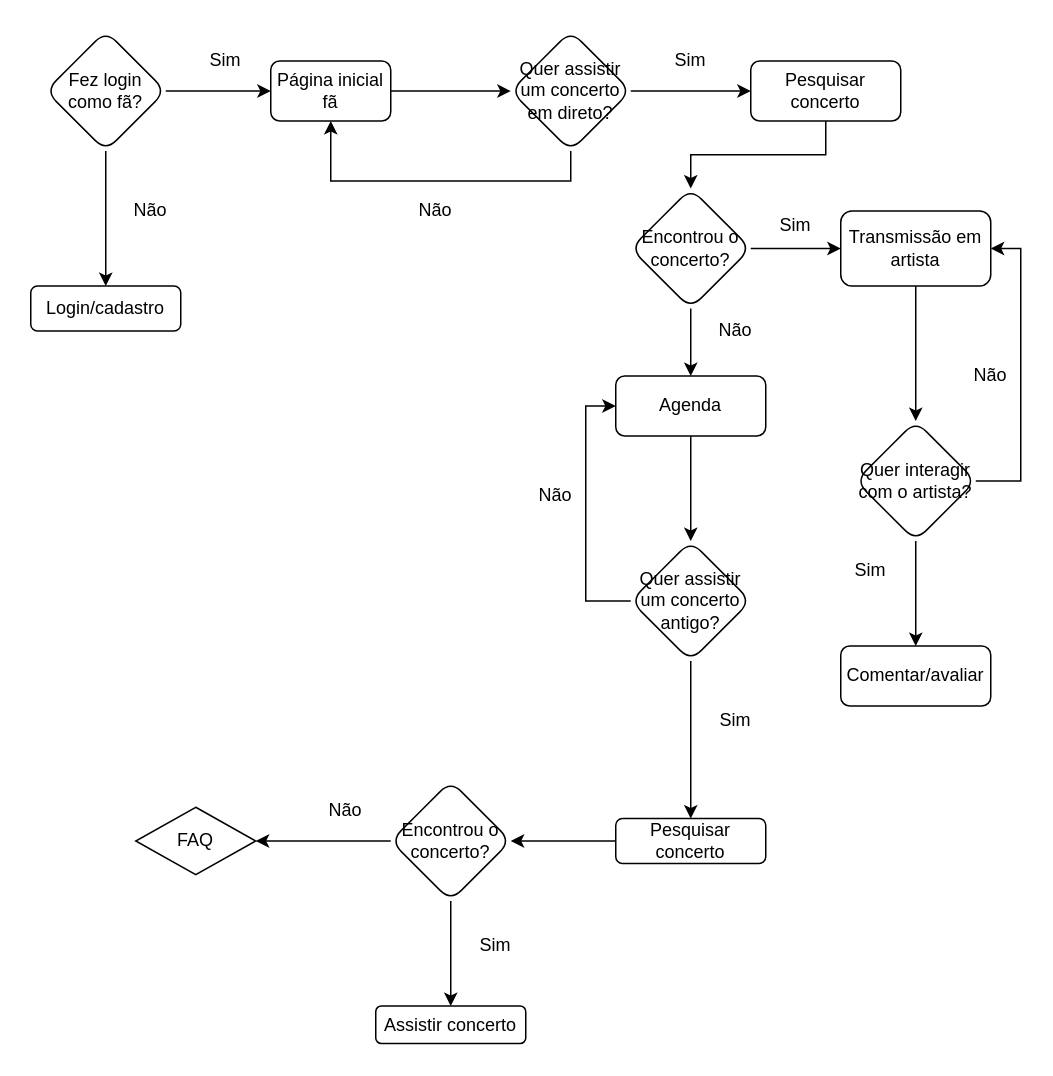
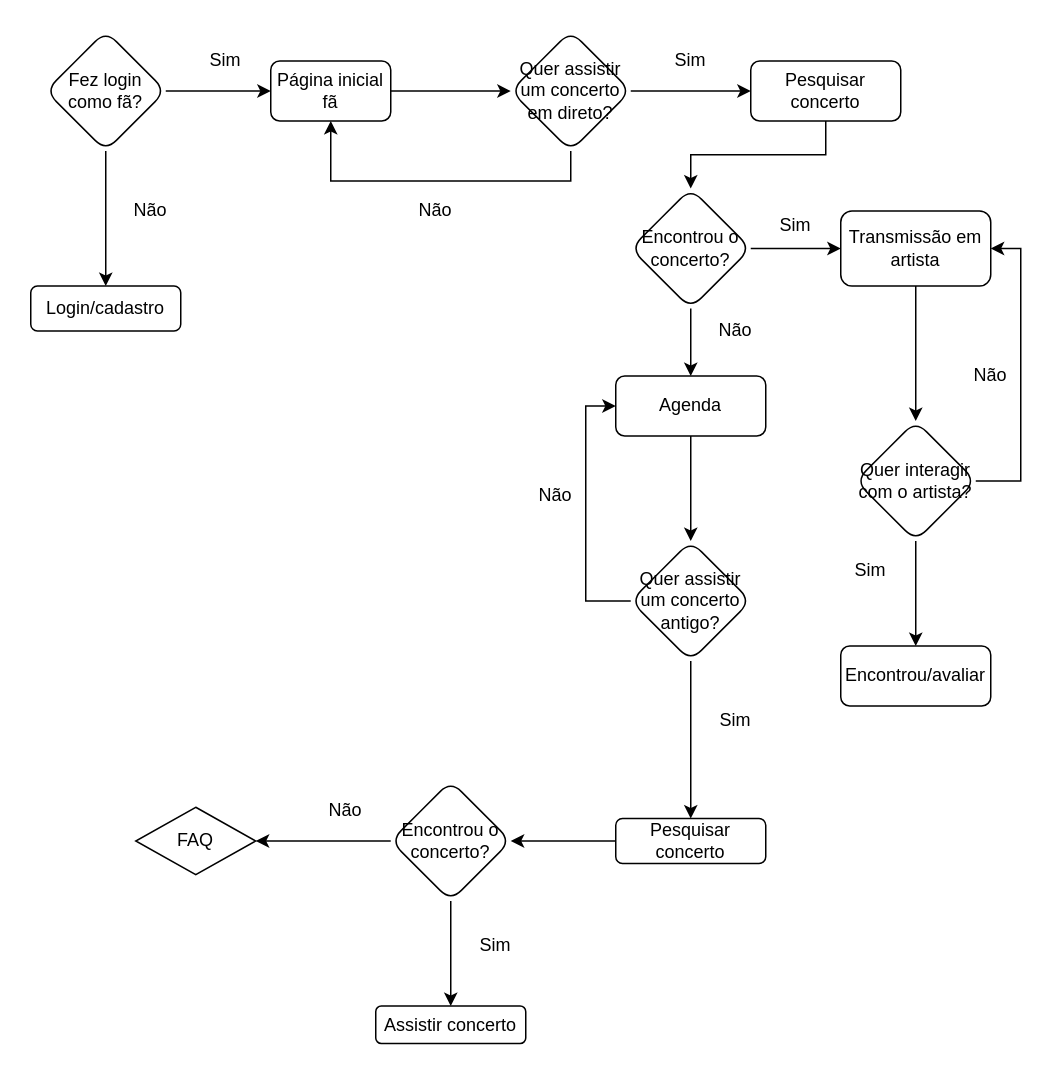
- <mxCell id="38" value="Comentar/avaliar" style="whiteSpace=wrap;html=1;rounded=1;" parent="1" vertex="1"><mxGeometry x="560" y="430" width="100" height="40" as="geometry" /></mxCell>
+ <mxCell id="38" value="Encontrou/avaliar" style="whiteSpace=wrap;html=1;rounded=1;" parent="1" vertex="1"><mxGeometry x="560" y="430" width="100" height="40" as="geometry" /></mxCell>
